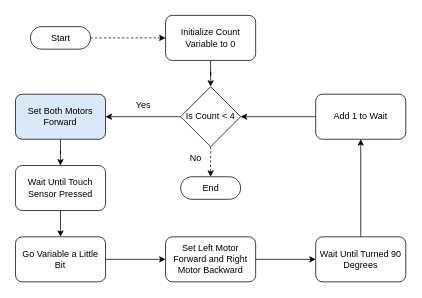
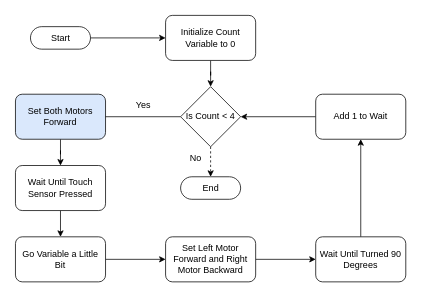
- <mxCell id="2" value="" style="edgeStyle=orthogonalEdgeStyle;rounded=0;orthogonalLoop=1;jettySize=auto;html=1;dashed=1;" parent="1" source="3" target="13" edge="1"><mxGeometry relative="1" as="geometry" /></mxCell>
+ <mxCell id="2" value="" style="edgeStyle=orthogonalEdgeStyle;rounded=0;orthogonalLoop=1;jettySize=auto;html=1;" parent="1" source="3" target="13" edge="1"><mxGeometry relative="1" as="geometry" /></mxCell>
- <mxCell id="14" style="edgeStyle=orthogonalEdgeStyle;rounded=0;orthogonalLoop=1;jettySize=auto;html=1;entryX=1;entryY=0.5;entryDx=0;entryDy=0;" parent="1" source="16" target="5" edge="1"><mxGeometry relative="1" as="geometry" /></mxCell>
+ <mxCell id="14" style="edgeStyle=orthogonalEdgeStyle;rounded=0;orthogonalLoop=1;jettySize=auto;html=1;entryX=1;entryY=0.5;entryDx=0;entryDy=0;endArrow=none;" parent="1" source="16" target="5" edge="1"><mxGeometry relative="1" as="geometry" /></mxCell>
